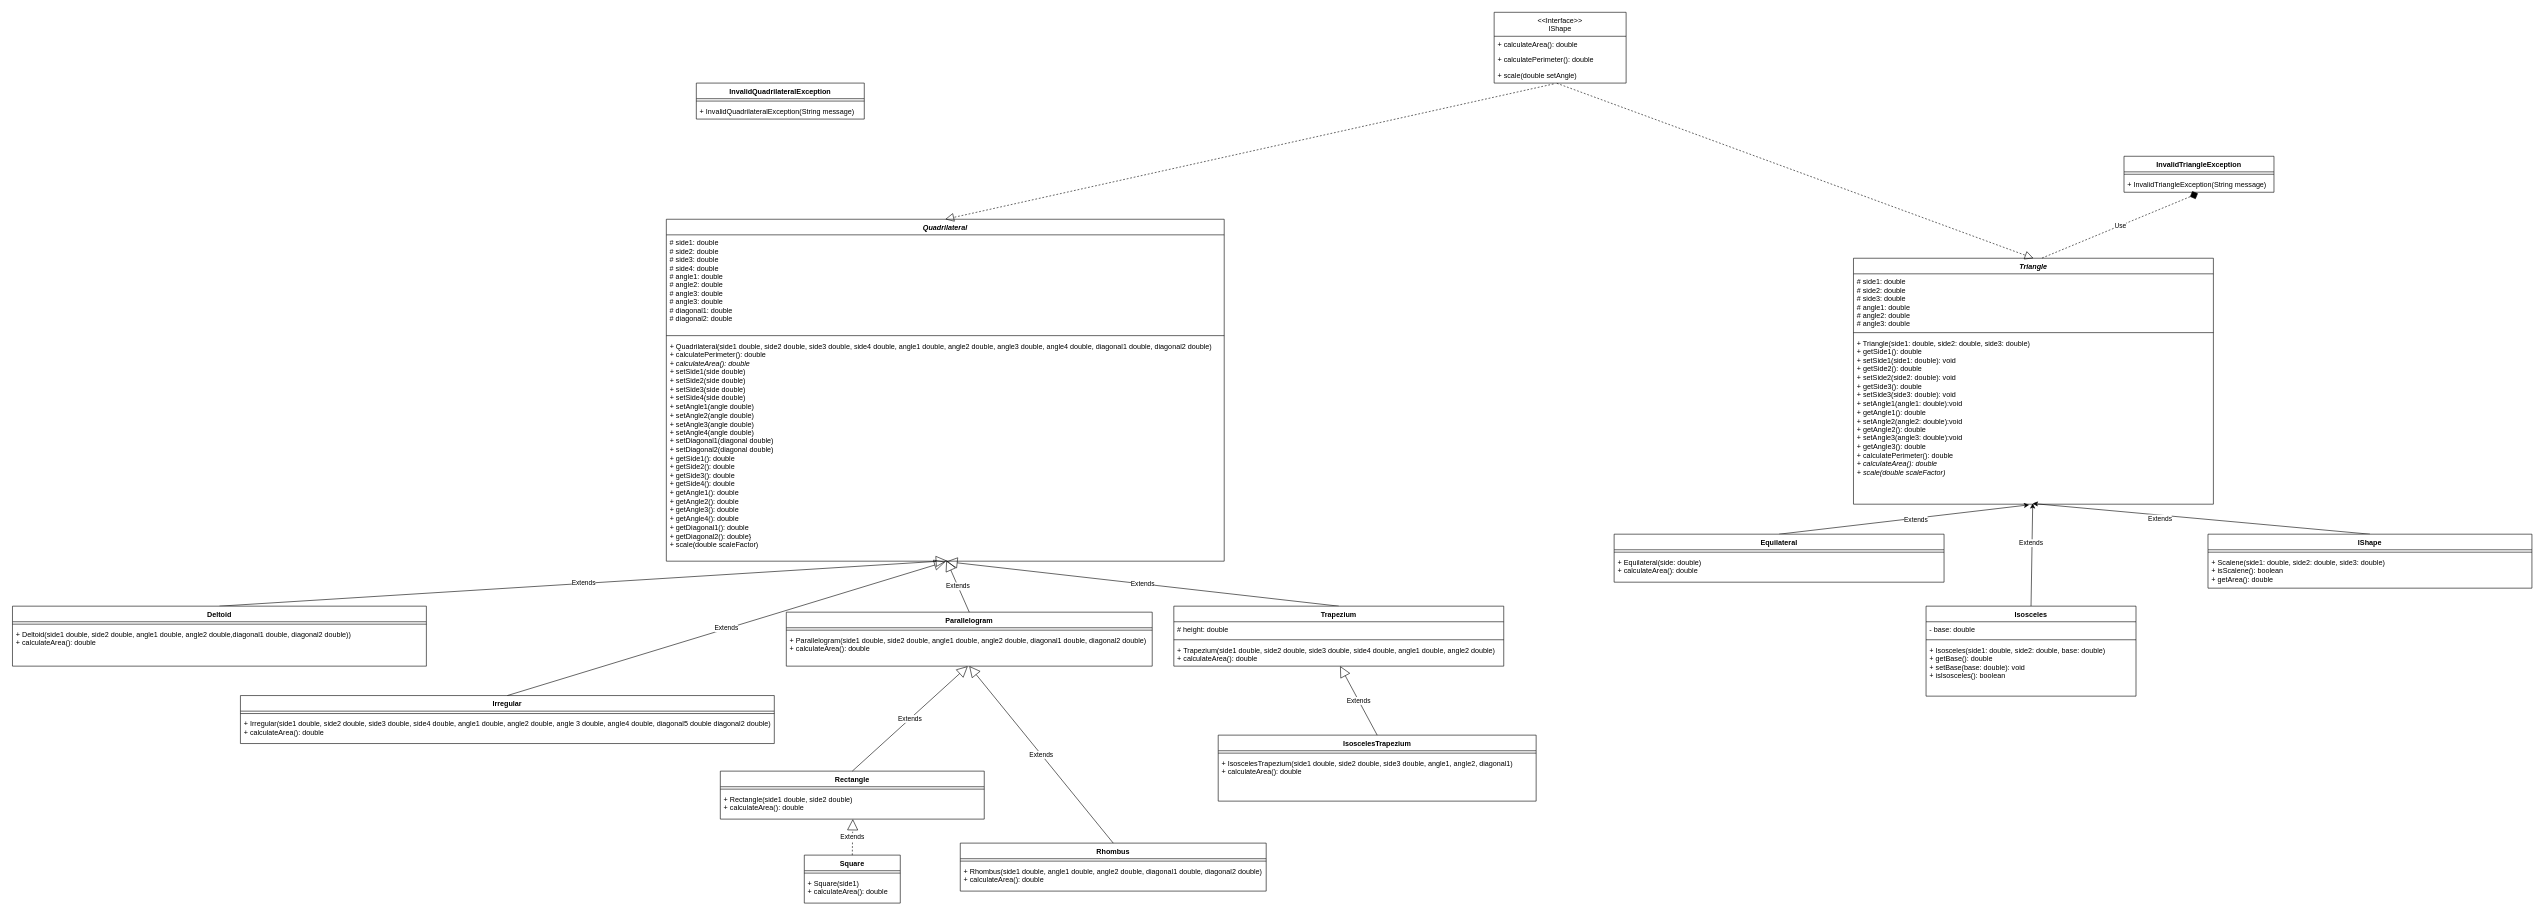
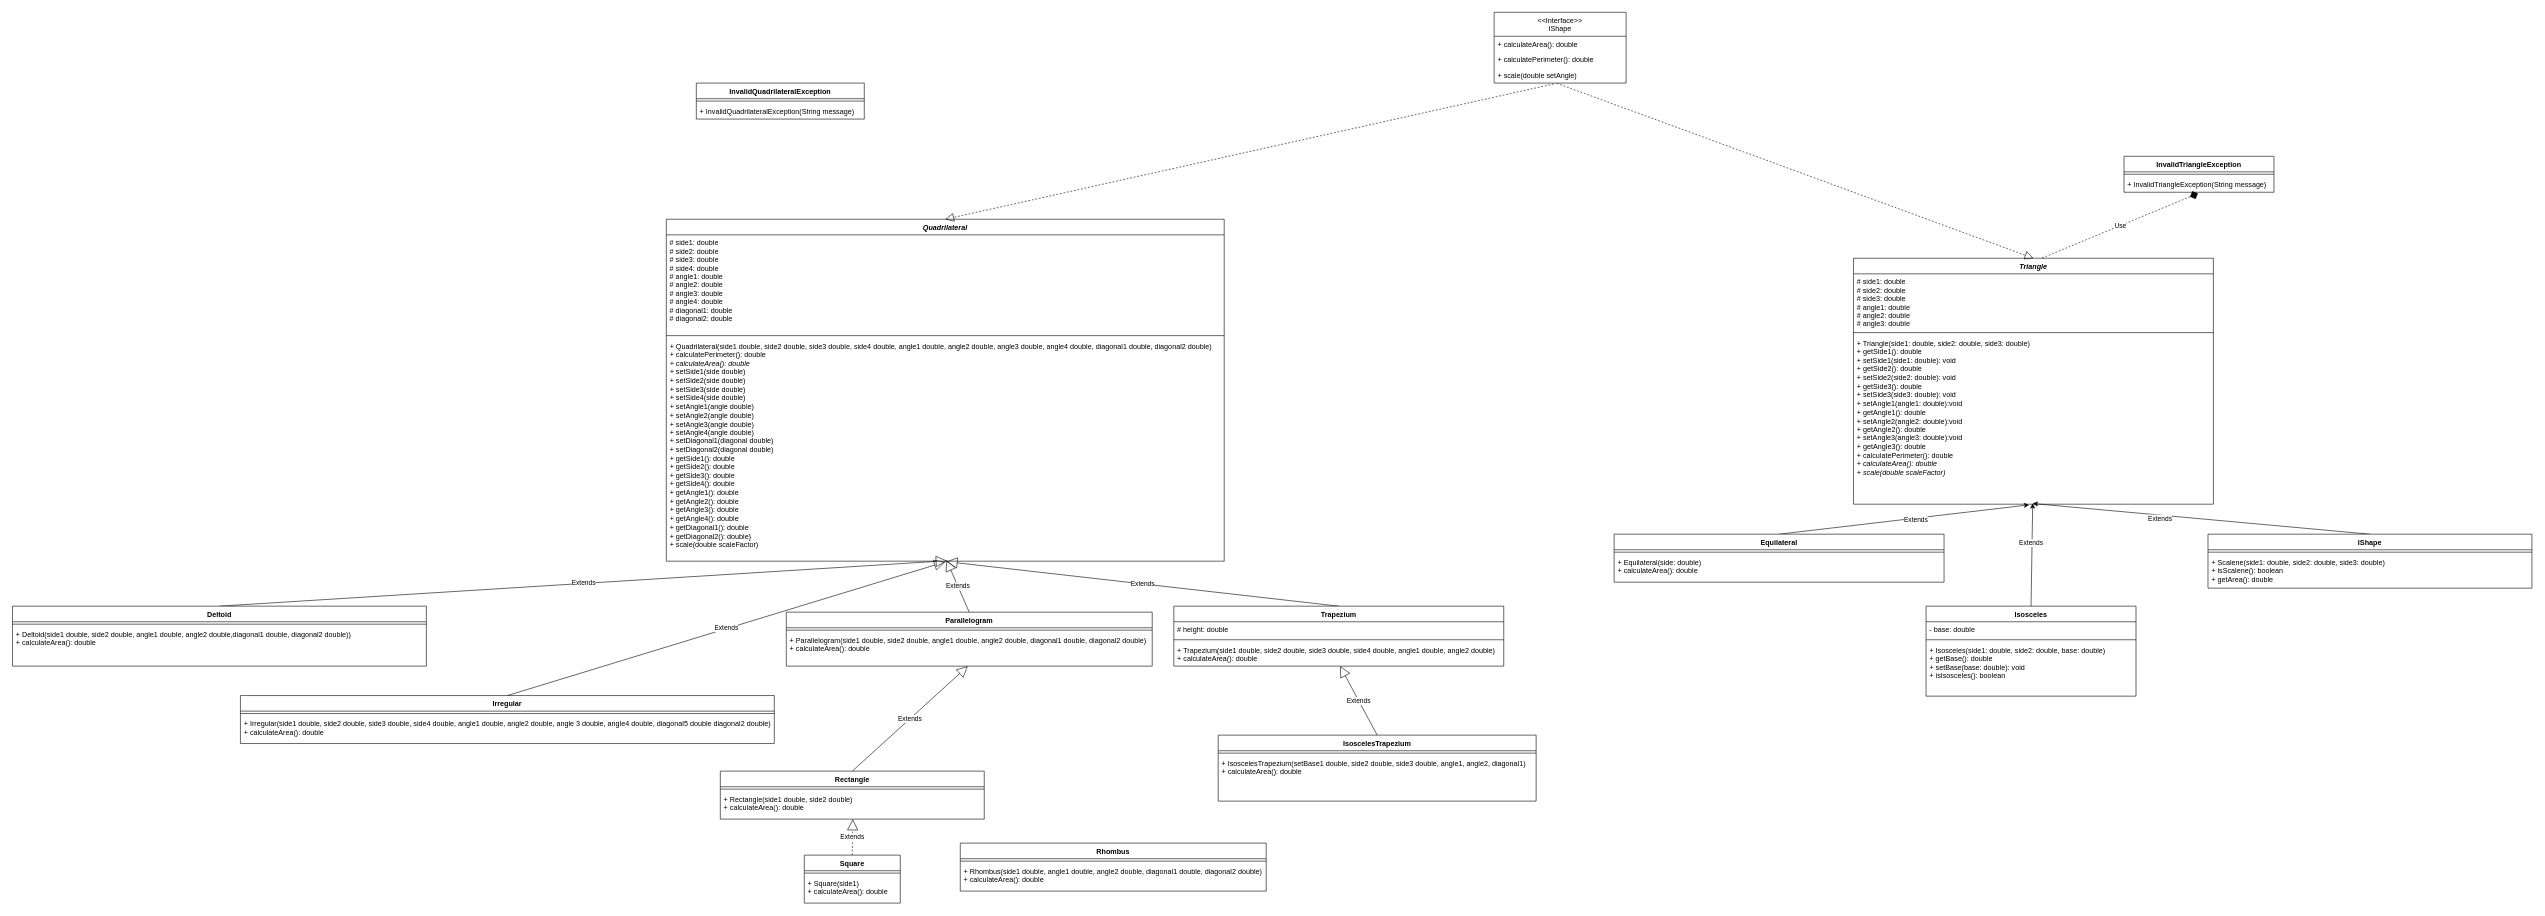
- <mxCell id="3" value="# side1: double&#10;# side2: double&#10;# side3: double&#10;# side4: double&#10;# angle1: double&#10;# angle2: double&#10;# angle3: double&#10;# angle3: double&#10;# diagonal1: double&#10;# diagonal2: double" style="text;strokeColor=none;fillColor=none;align=left;verticalAlign=top;spacingLeft=4;spacingRight=4;overflow=hidden;rotatable=0;points=[[0,0.5],[1,0.5]];portConstraint=eastwest;" parent="2" vertex="1"><mxGeometry y="26" width="930" height="164" as="geometry" /></mxCell>
+ <mxCell id="3" value="# side1: double&#10;# side2: double&#10;# side3: double&#10;# side4: double&#10;# angle1: double&#10;# angle2: double&#10;# angle3: double&#10;# angle4: double&#10;# diagonal1: double&#10;# diagonal2: double" style="text;strokeColor=none;fillColor=none;align=left;verticalAlign=top;spacingLeft=4;spacingRight=4;overflow=hidden;rotatable=0;points=[[0,0.5],[1,0.5]];portConstraint=eastwest;" parent="2" vertex="1"><mxGeometry y="26" width="930" height="164" as="geometry" /></mxCell>
- <mxCell id="30" value="Extends" style="endArrow=block;endSize=16;endFill=0;html=1;exitX=0.5;exitY=0;exitDx=0;exitDy=0;entryX=0.5;entryY=0.998;entryDx=0;entryDy=0;entryPerimeter=0;" parent="1" source="18" target="8" edge="1"><mxGeometry width="160" relative="1" as="geometry"><mxPoint x="1750" y="1245" as="sourcePoint" /><mxPoint x="1740" y="1145" as="targetPoint" /></mxGeometry></mxCell>
- <mxCell id="14" value="+ IsoscelesTrapezium(side1 double, side2 double, side3 double, angle1, angle2, diagonal1)&#10;+ calculateArea(): double" style="text;strokeColor=none;fillColor=none;align=left;verticalAlign=top;spacingLeft=4;spacingRight=4;overflow=hidden;rotatable=0;points=[[0,0.5],[1,0.5]];portConstraint=eastwest;" parent="12" vertex="1"><mxGeometry y="34" width="530" height="76" as="geometry" /></mxCell>
+ <mxCell id="14" value="+ IsoscelesTrapezium(setBase1 double, side2 double, side3 double, angle1, angle2, diagonal1)&#10;+ calculateArea(): double" style="text;strokeColor=none;fillColor=none;align=left;verticalAlign=top;spacingLeft=4;spacingRight=4;overflow=hidden;rotatable=0;points=[[0,0.5],[1,0.5]];portConstraint=eastwest;" parent="12" vertex="1"><mxGeometry y="34" width="530" height="76" as="geometry" /></mxCell>
